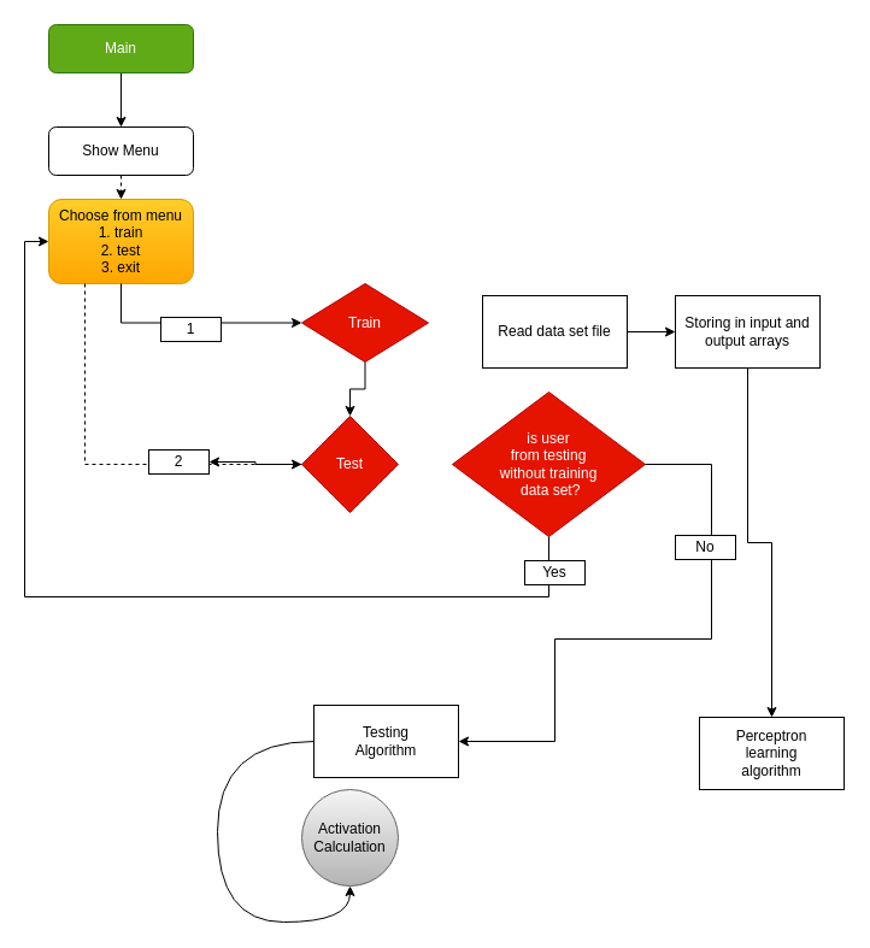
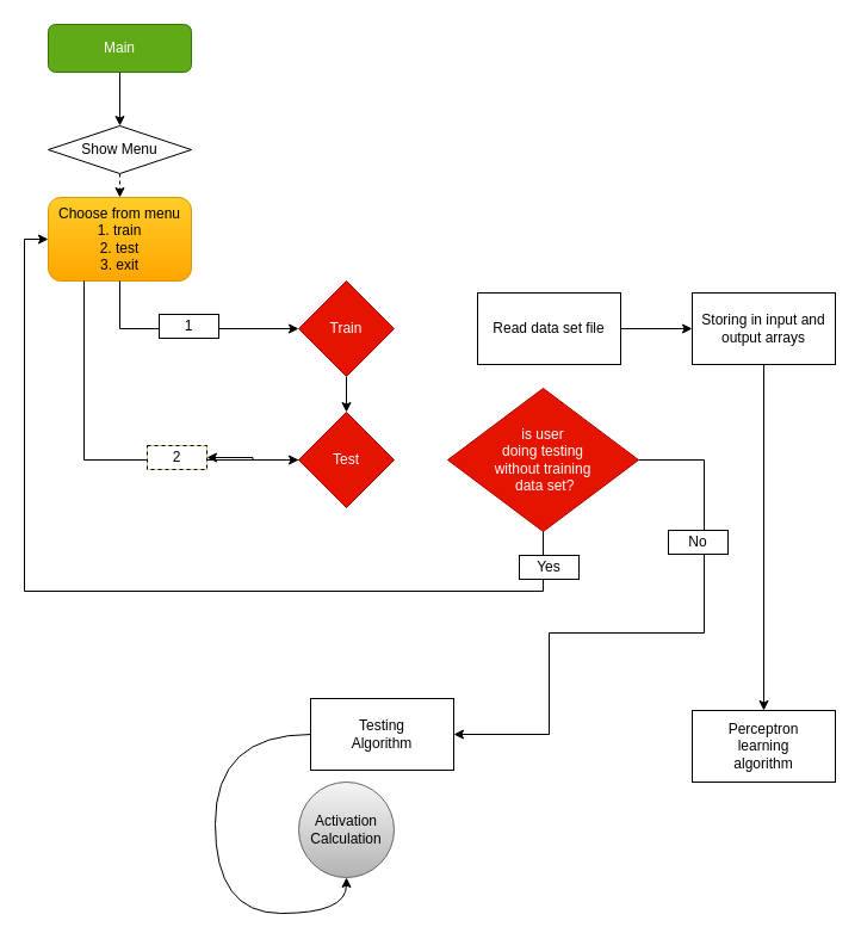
- <mxCell id="5" value="Show Menu" style="rounded=1;whiteSpace=wrap;html=1;fontSize=12;glass=0;strokeWidth=1;shadow=0;" vertex="1" parent="1"><mxGeometry x="40" y="105" width="120" height="40" as="geometry" /></mxCell>
+ <mxCell id="5" value="Show Menu" style="rhombus;whiteSpace=wrap;html=1;fontSize=12;glass=0;strokeWidth=1;shadow=0;" vertex="1" parent="1"><mxGeometry x="40" y="105" width="120" height="40" as="geometry" /></mxCell>
- <mxCell id="8" value="Train" style="rhombus;whiteSpace=wrap;html=1;fillColor=#e51400;fontColor=#ffffff;strokeColor=#B20000;" vertex="1" parent="1"><mxGeometry x="250" y="235" width="105" height="65" as="geometry" /></mxCell>
+ <mxCell id="8" value="Train" style="rhombus;whiteSpace=wrap;html=1;fillColor=#e51400;fontColor=#ffffff;strokeColor=#B20000;" vertex="1" parent="1"><mxGeometry x="250" y="235" width="80" height="80" as="geometry" /></mxCell>
- <mxCell id="15" value="Storing in input and output arrays" style="whiteSpace=wrap;html=1;" vertex="1" parent="1"><mxGeometry x="560" y="245" width="120" height="60" as="geometry" /></mxCell>
+ <mxCell id="15" value="Storing in input and output arrays" style="whiteSpace=wrap;html=1;" vertex="1" parent="1"><mxGeometry x="580" y="245" width="120" height="60" as="geometry" /></mxCell>
- <mxCell id="30" style="edgeStyle=orthogonalEdgeStyle;rounded=0;orthogonalLoop=1;jettySize=auto;html=1;exitX=0.25;exitY=1;exitDx=0;exitDy=0;entryX=0;entryY=0.5;entryDx=0;entryDy=0;dashed=1;" edge="1" parent="29" source="6" target="10"><mxGeometry relative="1" as="geometry" /></mxCell>
+ <mxCell id="30" style="edgeStyle=orthogonalEdgeStyle;rounded=0;orthogonalLoop=1;jettySize=auto;html=1;exitX=0.25;exitY=1;exitDx=0;exitDy=0;entryX=0;entryY=0.5;entryDx=0;entryDy=0;" edge="1" parent="29" source="6" target="10"><mxGeometry relative="1" as="geometry" /></mxCell>
- <mxCell id="31" value="2" style="rounded=0;whiteSpace=wrap;html=1;" vertex="1" parent="29"><mxGeometry width="50" height="20" as="geometry" /></mxCell>
+ <mxCell id="31" value="2" style="rounded=0;whiteSpace=wrap;html=1;dashed=1;" vertex="1" parent="29"><mxGeometry width="50" height="20" as="geometry" /></mxCell>
- <mxCell id="11" value="is user &lt;br&gt;from testing &lt;br&gt;without training&lt;br&gt;&amp;nbsp;data set?" style="rhombus;whiteSpace=wrap;html=1;fillColor=#e51400;fontColor=#ffffff;strokeColor=#B20000;" vertex="1" parent="1"><mxGeometry x="375" y="325" width="160" height="120" as="geometry" /></mxCell>
+ <mxCell id="11" value="is user &lt;br&gt;doing testing &lt;br&gt;without training&lt;br&gt;&amp;nbsp;data set?" style="rhombus;whiteSpace=wrap;html=1;fillColor=#e51400;fontColor=#ffffff;strokeColor=#B20000;" vertex="1" parent="1"><mxGeometry x="375" y="325" width="160" height="120" as="geometry" /></mxCell>
